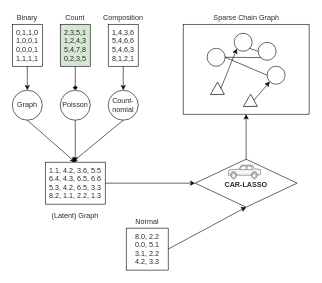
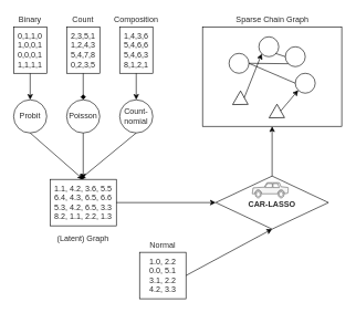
- <mxCell id="5" value="2,3,5,1&lt;br&gt;1,2,4,3&lt;br&gt;5,4,7,8&lt;br&gt;0,2,3,5" style="rounded=0;whiteSpace=wrap;html=1;fontColor=#292929;fillColor=#d5e8d4;" vertex="1" parent="1"><mxGeometry x="100" y="40" width="50" height="70" as="geometry" /></mxCell>
+ <mxCell id="5" value="2,3,5,1&lt;br&gt;1,2,4,3&lt;br&gt;5,4,7,8&lt;br&gt;0,2,3,5" style="rounded=0;whiteSpace=wrap;html=1;fontColor=#292929;" vertex="1" parent="1"><mxGeometry x="100" y="40" width="50" height="70" as="geometry" /></mxCell>
- <mxCell id="11" value="Graph" style="ellipse;whiteSpace=wrap;html=1;aspect=fixed;fontColor=#292929;" vertex="1" parent="1"><mxGeometry x="20" y="150" width="50" height="50" as="geometry" /></mxCell>
+ <mxCell id="11" value="Probit" style="ellipse;whiteSpace=wrap;html=1;aspect=fixed;fontColor=#292929;" vertex="1" parent="1"><mxGeometry x="20" y="150" width="50" height="50" as="geometry" /></mxCell>
- <mxCell id="28" value="8.0, 2.2&lt;br&gt;0.0, 5.1&lt;br&gt;3.1, 2.2&lt;br&gt;4.2, 3.3" style="rounded=0;whiteSpace=wrap;html=1;fontColor=#292929;" vertex="1" parent="1"><mxGeometry x="210" y="380" width="70" height="70" as="geometry" /></mxCell>
+ <mxCell id="28" value="1.0, 2.2&lt;br&gt;0.0, 5.1&lt;br&gt;3.1, 2.2&lt;br&gt;4.2, 3.3" style="rounded=0;whiteSpace=wrap;html=1;fontColor=#292929;" vertex="1" parent="1"><mxGeometry x="210" y="380" width="70" height="70" as="geometry" /></mxCell>
